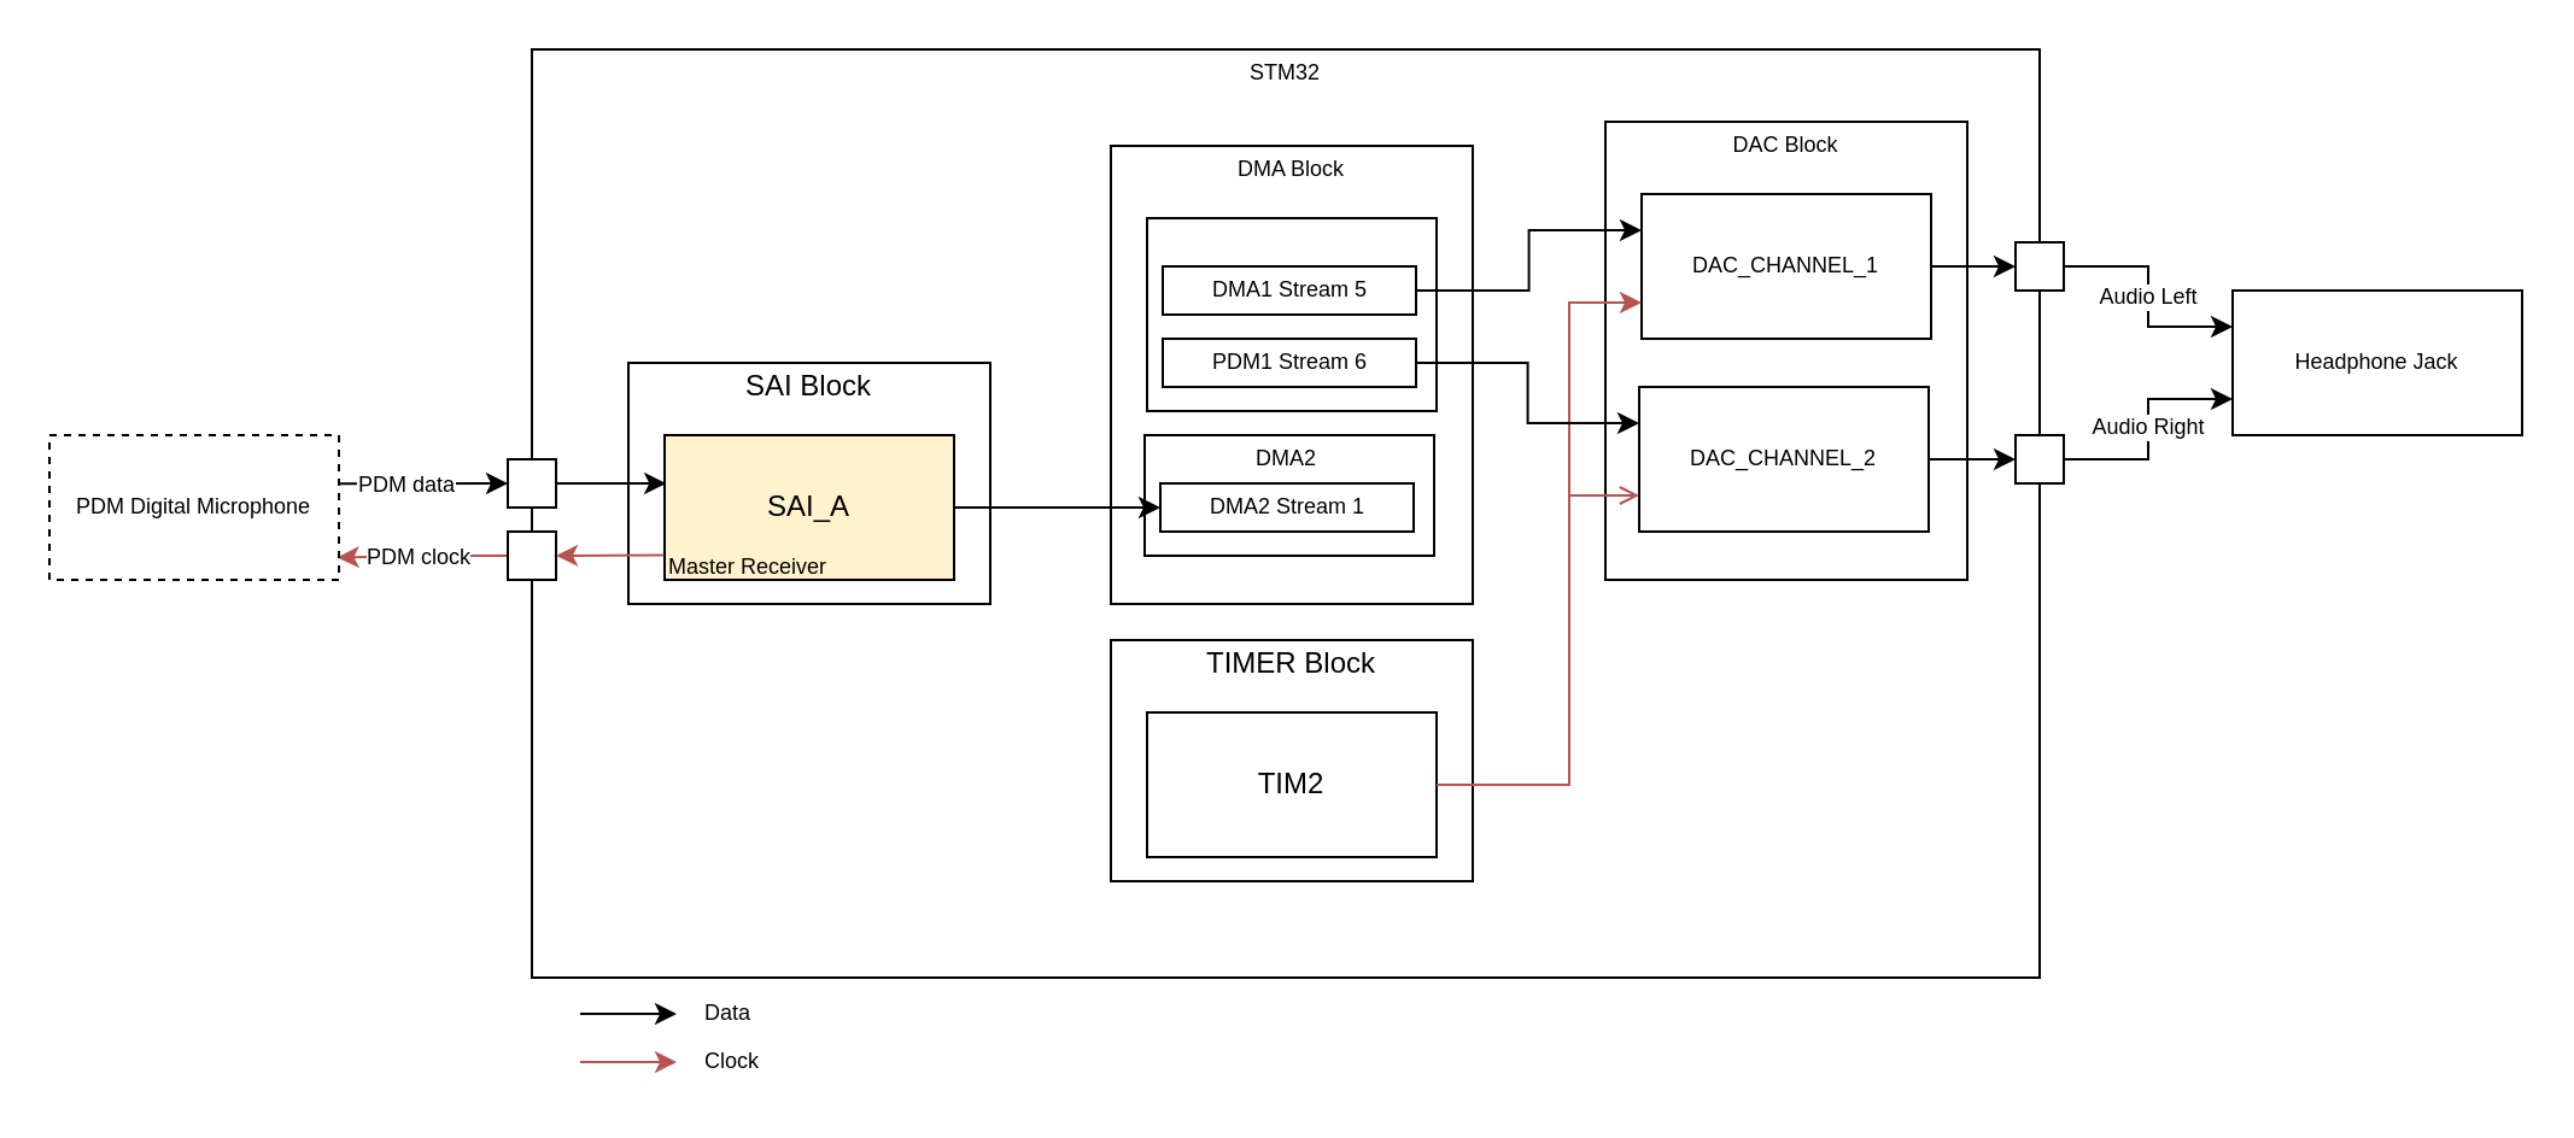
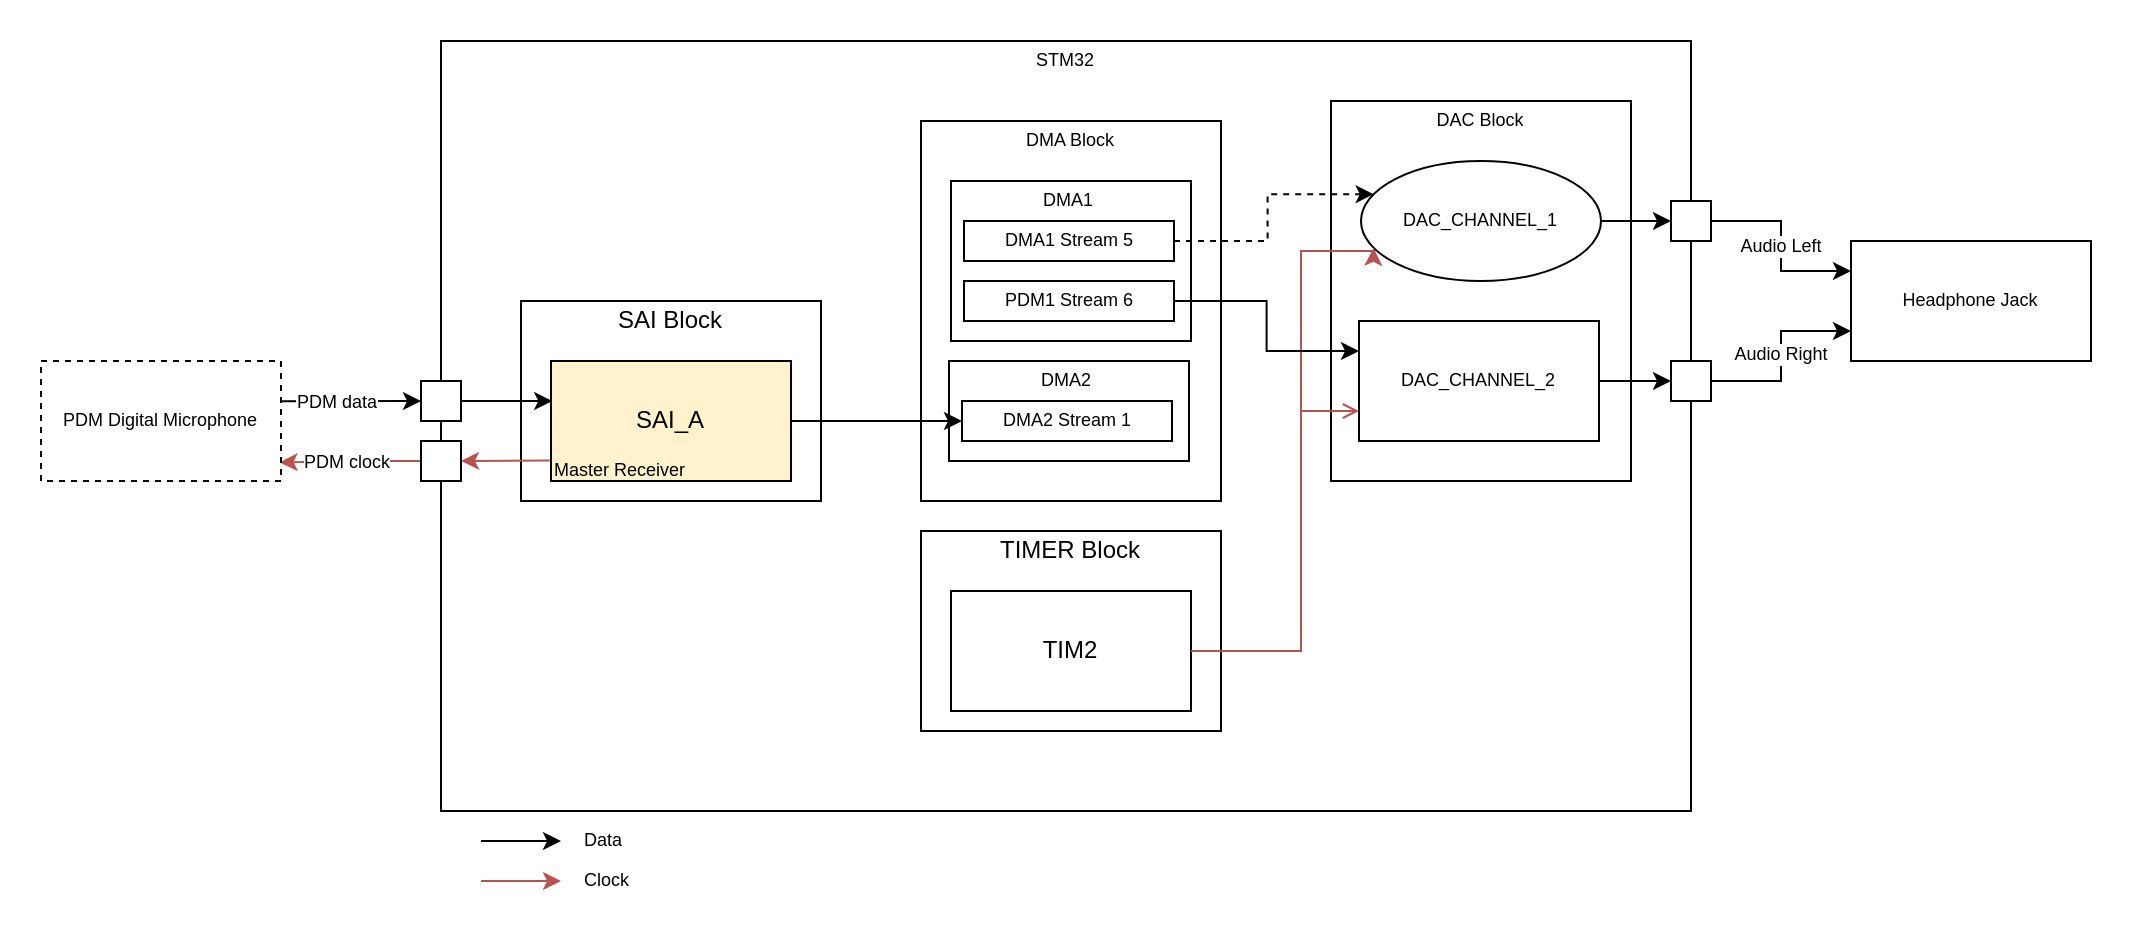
+ <mxCell id="21" value="DMA1" style="text;html=1;strokeColor=none;fillColor=none;align=center;verticalAlign=middle;whiteSpace=wrap;rounded=0;fontSize=9;" parent="17" vertex="1"><mxGeometry x="16" y="30" width="116" height="20" as="geometry" /></mxCell>
- <mxCell id="47" style="edgeStyle=orthogonalEdgeStyle;rounded=0;orthogonalLoop=1;jettySize=auto;html=1;exitX=1;exitY=0.5;exitDx=0;exitDy=0;fontSize=9;entryX=0;entryY=0.25;entryDx=0;entryDy=0;" parent="1" source="22" target="10" edge="1"><mxGeometry relative="1" as="geometry" /></mxCell>
+ <mxCell id="47" style="edgeStyle=orthogonalEdgeStyle;rounded=0;orthogonalLoop=1;jettySize=auto;html=1;exitX=1;exitY=0.5;exitDx=0;exitDy=0;fontSize=9;entryX=0;entryY=0.25;entryDx=0;entryDy=0;dashed=1;" parent="1" source="22" target="10" edge="1"><mxGeometry relative="1" as="geometry" /></mxCell>
- <mxCell id="10" value="DAC_CHANNEL_1" style="rounded=0;whiteSpace=wrap;html=1;fontSize=9;align=center;" parent="8" vertex="1"><mxGeometry x="15" y="30" width="120" height="60" as="geometry" /></mxCell>
+ <mxCell id="10" value="DAC_CHANNEL_1" style="ellipse;whiteSpace=wrap;html=1;fontSize=9;align=center;" parent="8" vertex="1"><mxGeometry x="15" y="30" width="120" height="60" as="geometry" /></mxCell>
